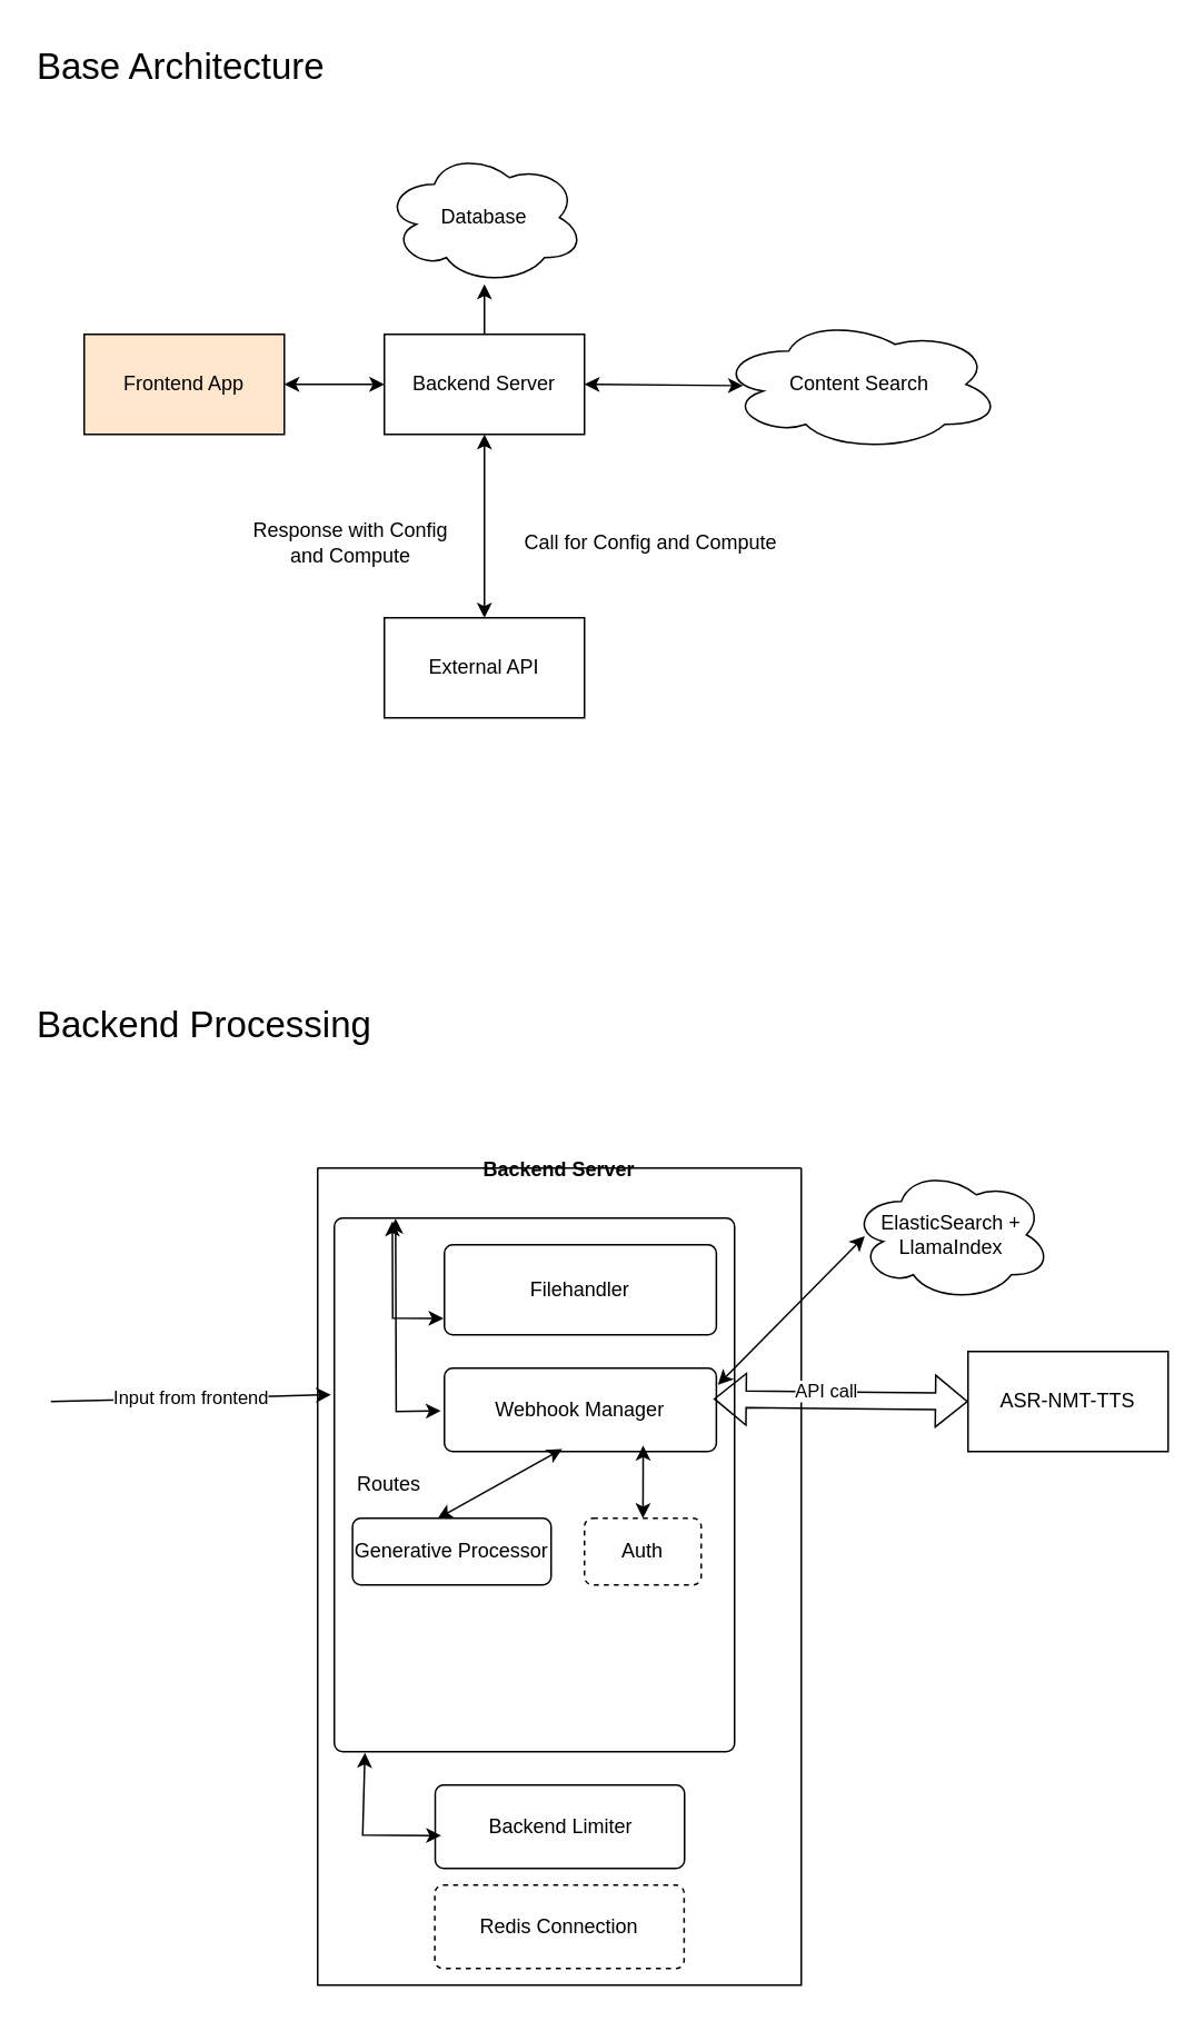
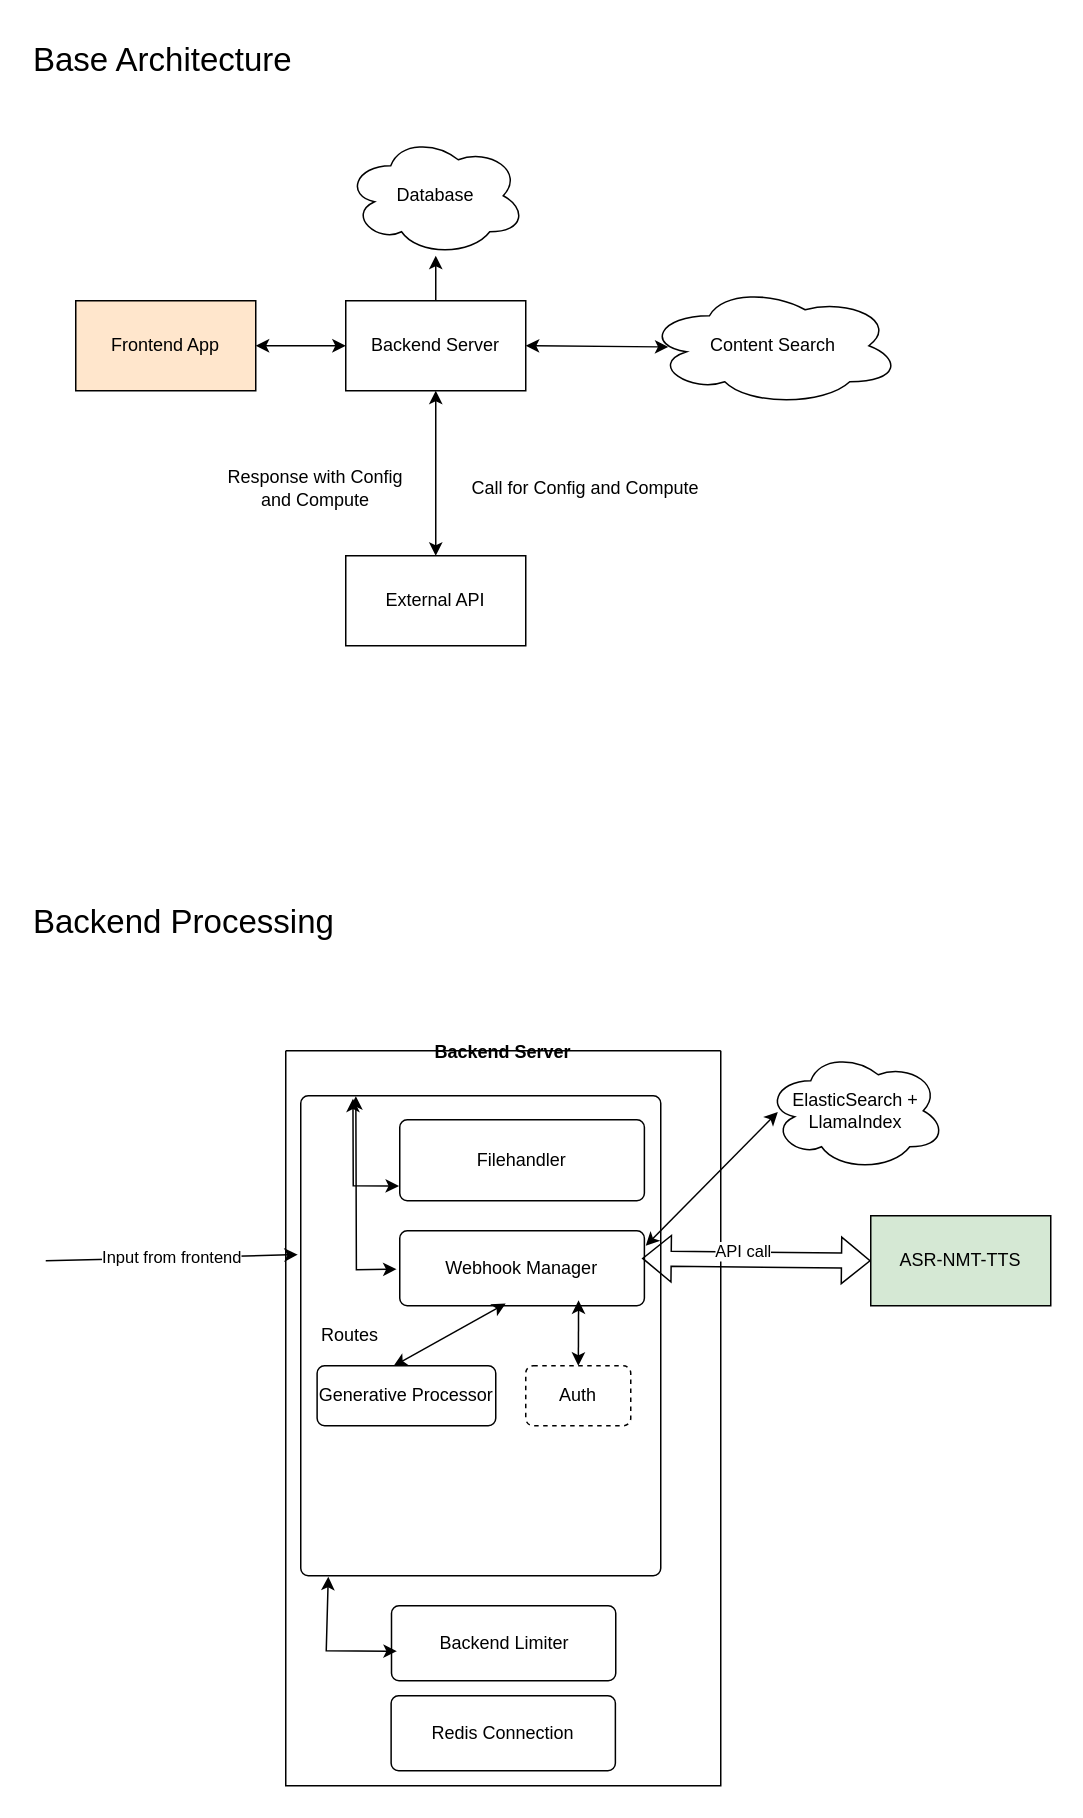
- <mxCell id="32" value="ASR-NMT-TTS" style="rounded=0;whiteSpace=wrap;html=1;" parent="1" vertex="1"><mxGeometry x="580" y="810" width="120" height="60" as="geometry" /></mxCell>
+ <mxCell id="32" value="ASR-NMT-TTS" style="rounded=0;whiteSpace=wrap;html=1;fillColor=#d5e8d4;" parent="1" vertex="1"><mxGeometry x="580" y="810" width="120" height="60" as="geometry" /></mxCell>
- <mxCell id="29" value="Redis Connection" style="rounded=1;absoluteArcSize=1;html=1;arcSize=10;whiteSpace=wrap;points=[];strokeColor=inherit;fillColor=inherit;dashed=1;" vertex="1" parent="15"><mxGeometry x="70.25" y="430" width="149.5" height="50" as="geometry" /></mxCell>
+ <mxCell id="29" value="Redis Connection" style="rounded=1;absoluteArcSize=1;html=1;arcSize=10;whiteSpace=wrap;points=[];strokeColor=inherit;fillColor=inherit;" vertex="1" parent="15"><mxGeometry x="70.25" y="430" width="149.5" height="50" as="geometry" /></mxCell>
